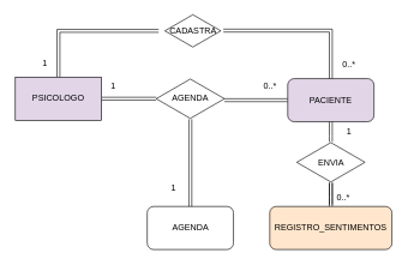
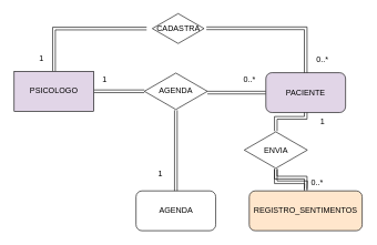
- <mxCell id="21" value="ENVIA" style="html=1;whiteSpace=wrap;aspect=fixed;shape=isoRectangle;" vertex="1" parent="1"><mxGeometry x="411.5" y="197" width="95" height="57" as="geometry" /></mxCell>
+ <mxCell id="21" value="ENVIA" style="html=1;whiteSpace=wrap;aspect=fixed;shape=isoRectangle;" vertex="1" parent="1"><mxGeometry x="366.5" y="197" width="95" height="57" as="geometry" /></mxCell>
